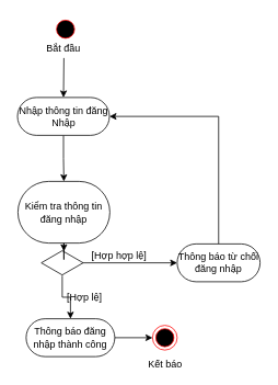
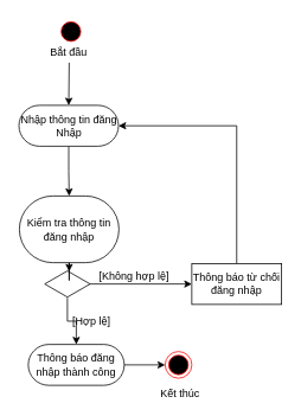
- <mxCell id="15" value="[Hợp hợp lệ]" style="text;html=1;resizable=0;points=[];autosize=1;align=left;verticalAlign=top;spacingTop=-4;" vertex="1" parent="1"><mxGeometry x="109" y="301" width="90" height="20" as="geometry" /></mxCell>
+ <mxCell id="15" value="[Không hợp lệ]" style="text;html=1;resizable=0;points=[];autosize=1;align=left;verticalAlign=top;spacingTop=-4;" vertex="1" parent="1"><mxGeometry x="109" y="301" width="90" height="20" as="geometry" /></mxCell>
- <mxCell id="12" value="Thông báo từ chối đăng nhập" style="rounded=1;whiteSpace=wrap;html=1;arcSize=50;" vertex="1" parent="1"><mxGeometry x="215" y="296" width="101" height="46" as="geometry" /></mxCell>
+ <mxCell id="12" value="Thông báo từ chối đăng nhập" style="whiteSpace=wrap;html=1;arcSize=50;rounded=0;" vertex="1" parent="1"><mxGeometry x="215" y="296" width="101" height="46" as="geometry" /></mxCell>
- <mxCell id="19" value="Kết báo" style="text;html=1;resizable=0;points=[];autosize=1;align=left;verticalAlign=top;spacingTop=-4;" vertex="1" parent="1"><mxGeometry x="177.5" y="432" width="54" height="14" as="geometry" /></mxCell>
+ <mxCell id="19" value="Kết thúc" style="text;html=1;resizable=0;points=[];autosize=1;align=left;verticalAlign=top;spacingTop=-4;" vertex="1" parent="1"><mxGeometry x="177.5" y="432" width="54" height="14" as="geometry" /></mxCell>
